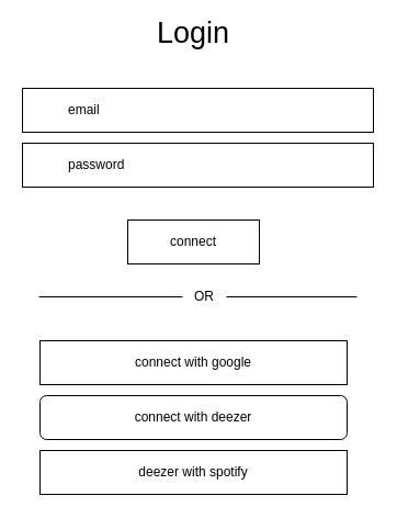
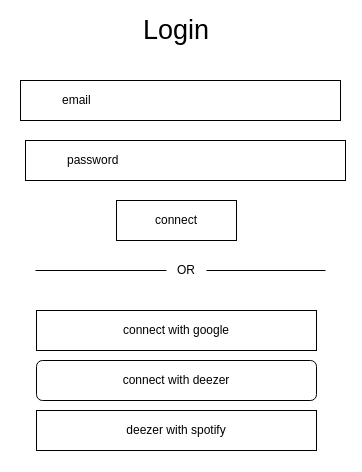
- <mxCell id="3" value="&lt;blockquote style=&quot;margin: 0 0 0 40px ; border: none ; padding: 0px&quot;&gt;password&lt;/blockquote&gt;" style="rounded=0;whiteSpace=wrap;html=1;align=left;" vertex="1" parent="1"><mxGeometry x="20" y="130" width="320" height="40" as="geometry" /></mxCell>
+ <mxCell id="3" value="&lt;blockquote style=&quot;margin: 0 0 0 40px ; border: none ; padding: 0px&quot;&gt;password&lt;/blockquote&gt;" style="rounded=0;whiteSpace=wrap;html=1;align=left;" vertex="1" parent="1"><mxGeometry x="25" y="140" width="320" height="40" as="geometry" /></mxCell>
